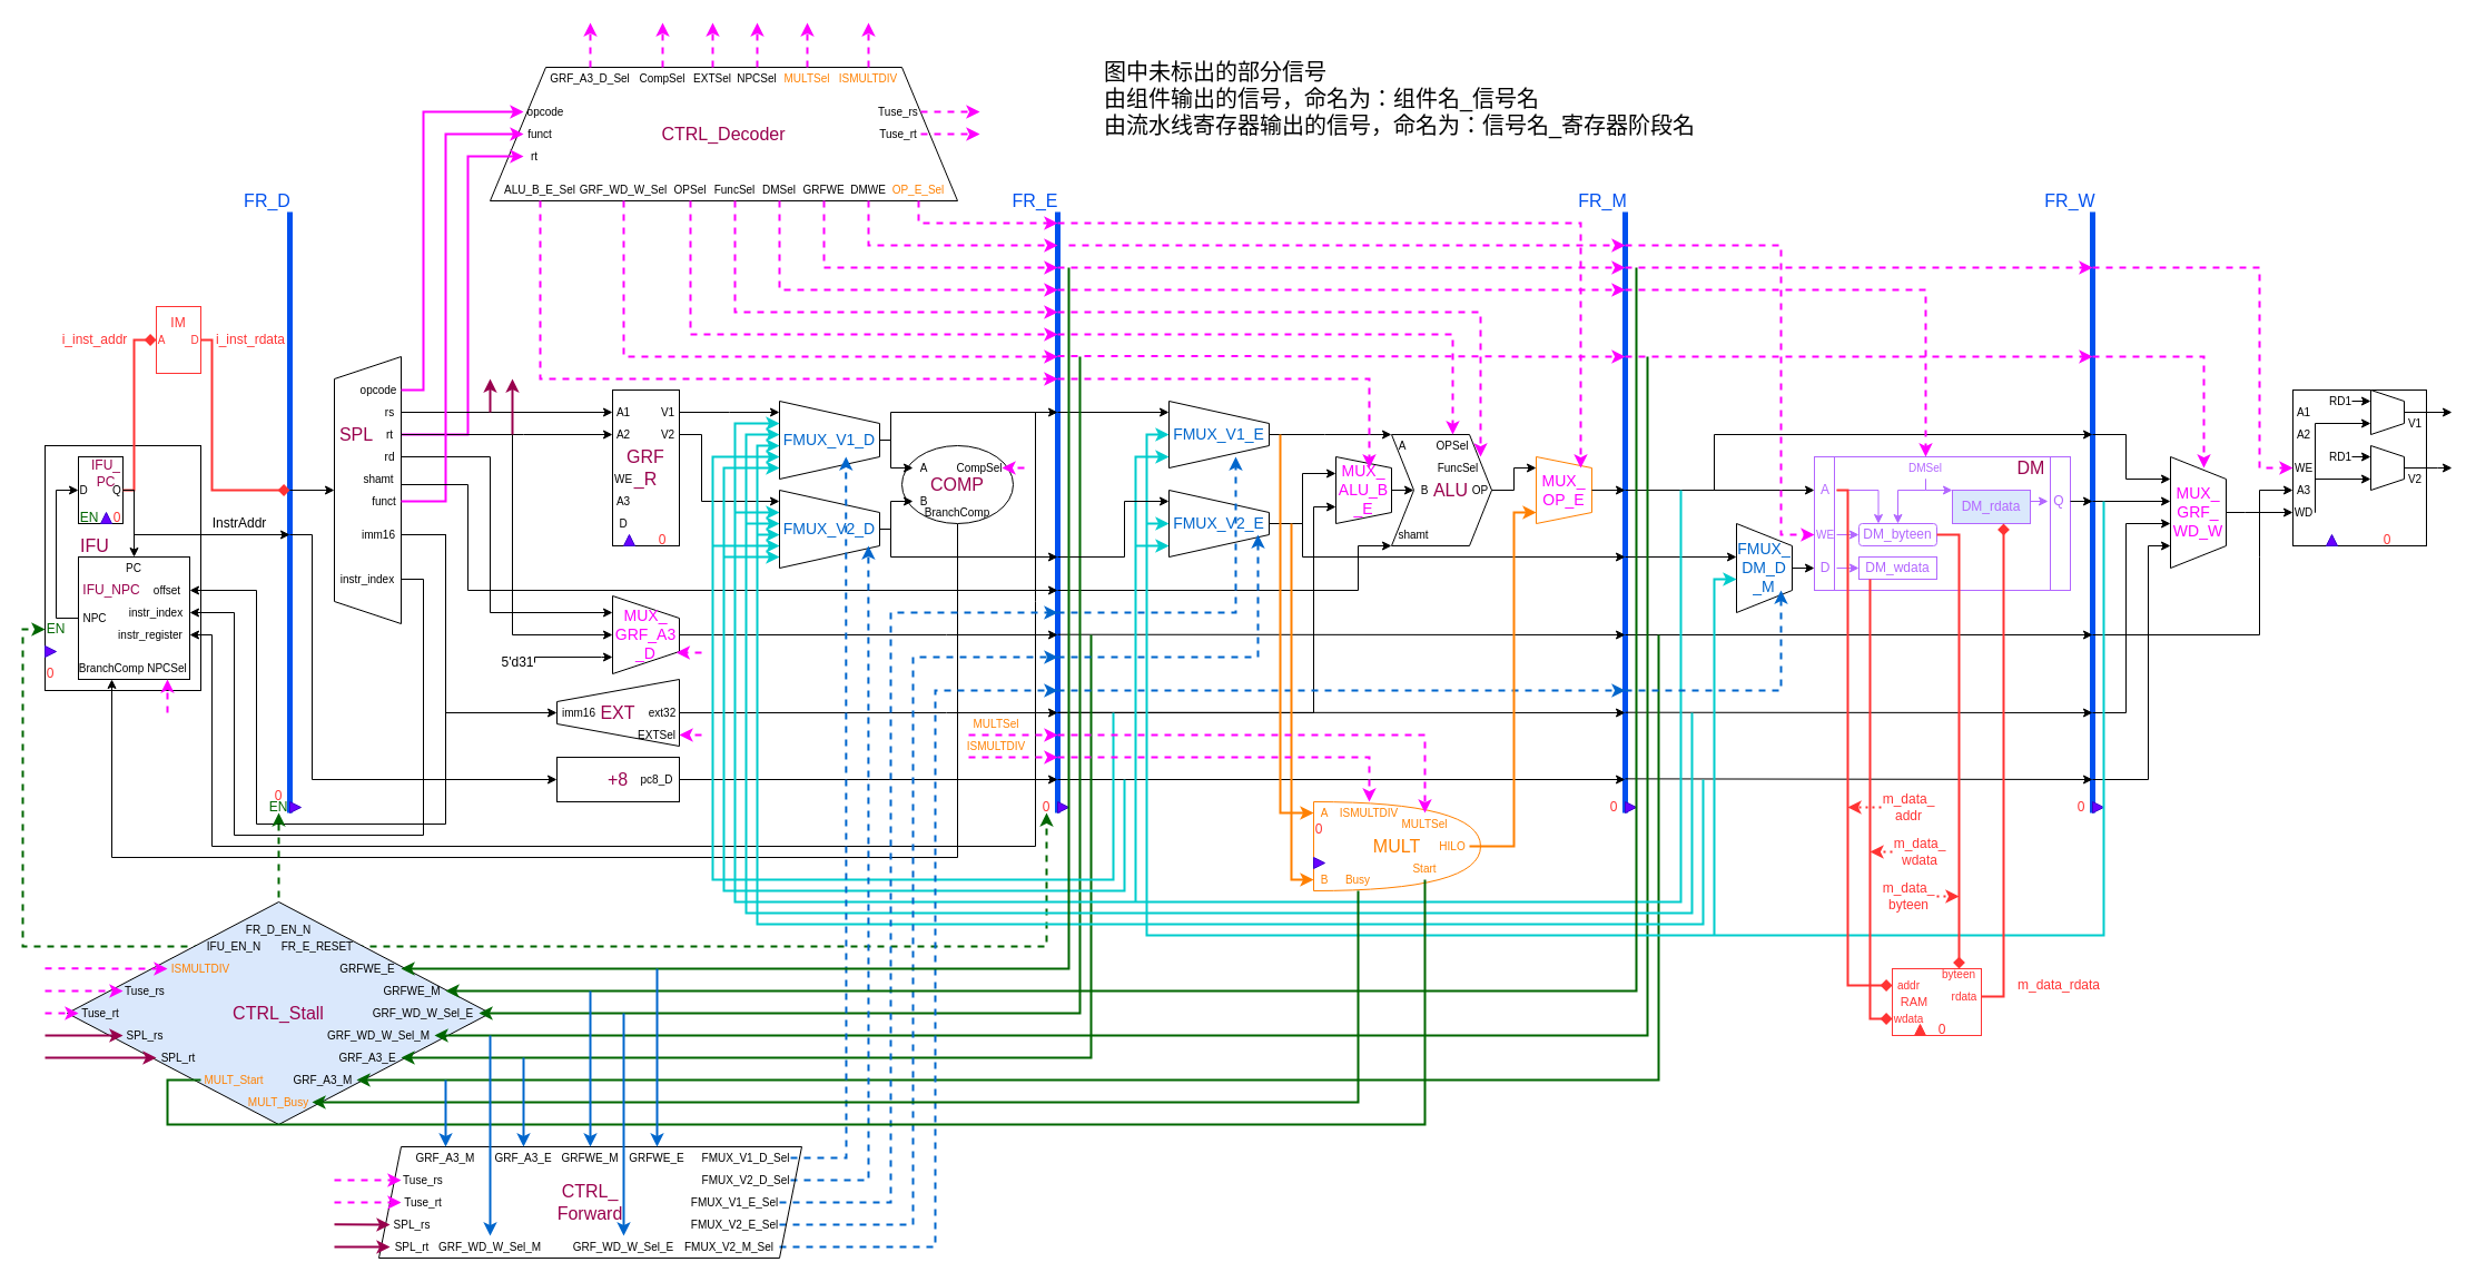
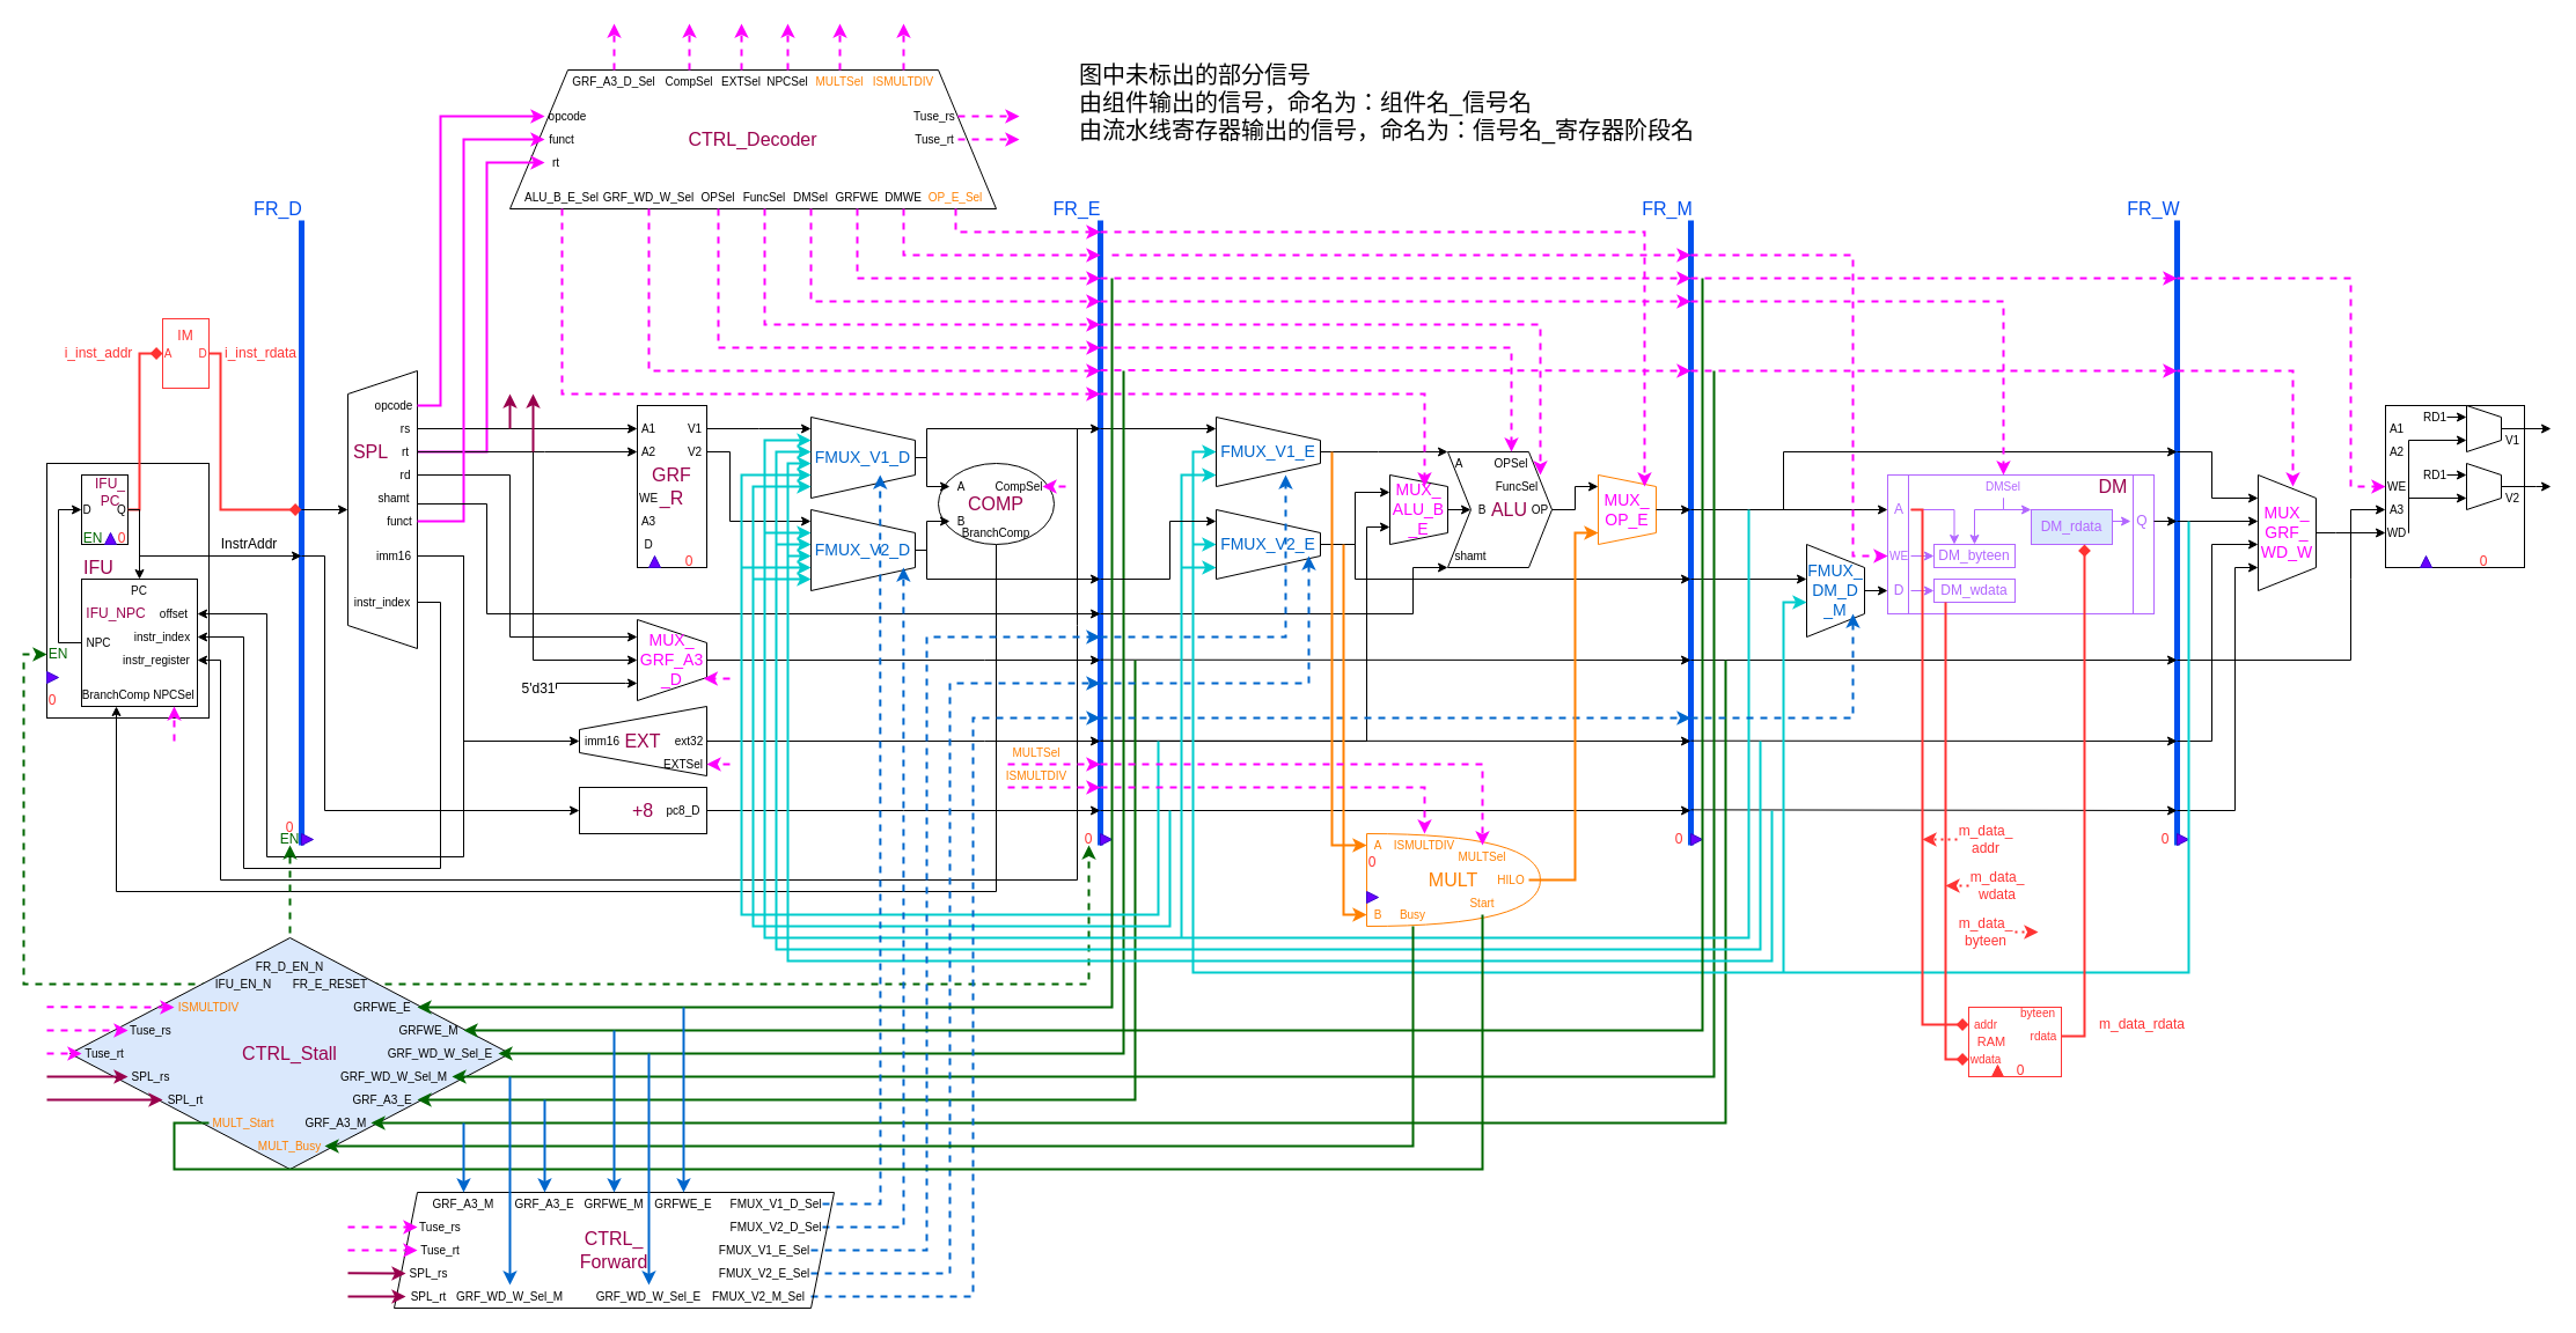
- <mxCell id="85" value="&lt;font style=&quot;font-size: 20px;&quot;&gt;图中未标出的部分信号&lt;br&gt;由组件输出的信号，命名为：组件名_信号名&lt;br&gt;由流水线寄存器输出的信号，命名为：信号名_寄存器阶段名&lt;/font&gt;" style="text;html=1;strokeColor=none;fillColor=none;align=left;verticalAlign=middle;whiteSpace=wrap;rounded=0;" parent="1" vertex="1"><mxGeometry x="990" y="45" width="540" height="85" as="geometry" /></mxCell>
+ <mxCell id="85" value="&lt;font style=&quot;font-size: 20px;&quot;&gt;图中未标出的部分信号&lt;br&gt;由组件输出的信号，命名为：组件名_信号名&lt;br&gt;由流水线寄存器输出的信号，命名为：信号名_寄存器阶段名&lt;/font&gt;" style="text;html=1;strokeColor=none;fillColor=none;align=left;verticalAlign=middle;whiteSpace=wrap;rounded=0;" parent="1" vertex="1"><mxGeometry x="930" y="45" width="540" height="85" as="geometry" /></mxCell>
- <mxCell id="8" value="&lt;font color=&quot;#b266ff&quot;&gt;DM_byteen&lt;/font&gt;" style="whiteSpace=wrap;html=1;strokeColor=#B266FF;rounded=1;" parent="1" vertex="1"><mxGeometry x="1670" y="470" width="70" height="20" as="geometry" /></mxCell>
+ <mxCell id="8" value="&lt;font color=&quot;#b266ff&quot;&gt;DM_byteen&lt;/font&gt;" style="rounded=0;whiteSpace=wrap;html=1;strokeColor=#B266FF;" parent="1" vertex="1"><mxGeometry x="1670" y="470" width="70" height="20" as="geometry" /></mxCell>
- <mxCell id="294" style="edgeStyle=orthogonalEdgeStyle;rounded=0;orthogonalLoop=1;jettySize=auto;html=1;strokeColor=#FF3333;strokeWidth=2;sourcePerimeterSpacing=0;endArrow=diamond;endFill=1;entryX=0.5;entryY=0;entryDx=0;entryDy=0;exitX=1;exitY=0.5;exitDx=0;exitDy=0;" parent="1" source="8" target="298" edge="1"><mxGeometry relative="1" as="geometry"><mxPoint x="1790" y="915" as="targetPoint" /><mxPoint x="1755" y="485" as="sourcePoint" /><Array as="points"><mxPoint x="1760" y="480" /></Array></mxGeometry></mxCell>
